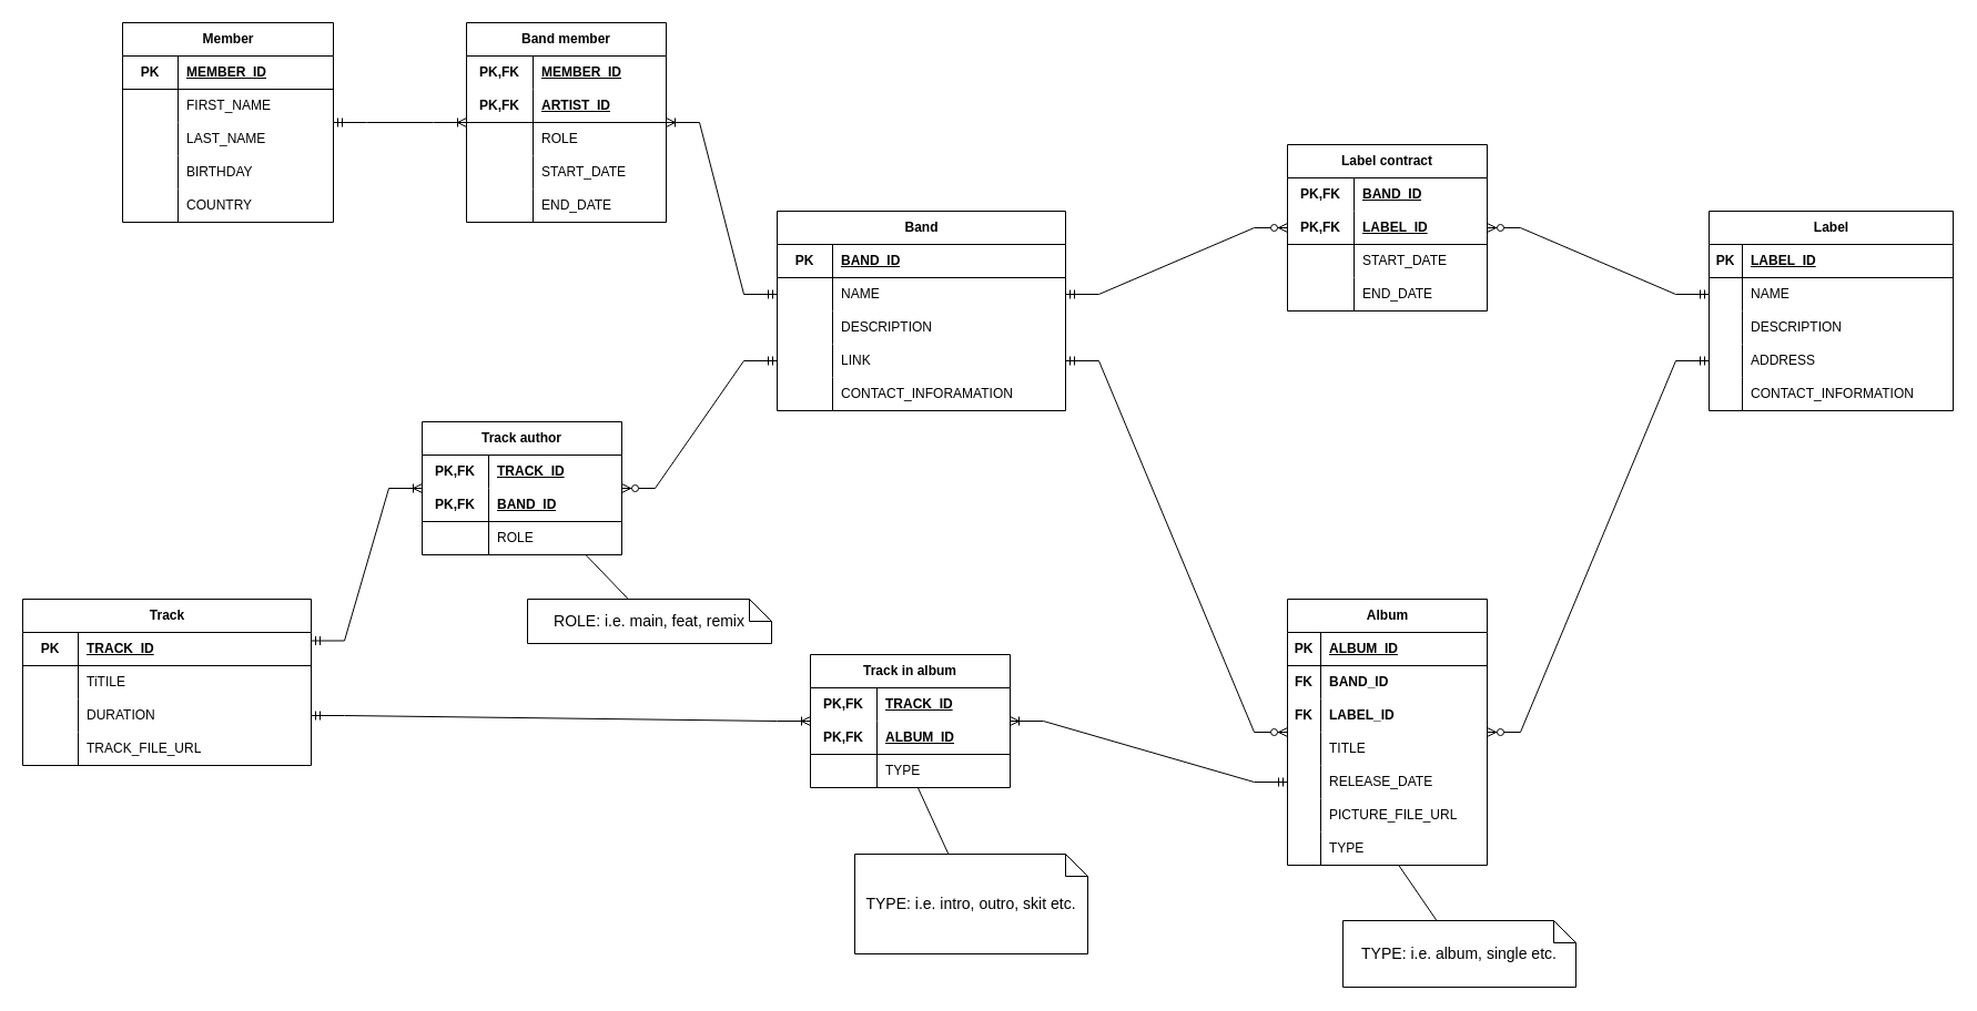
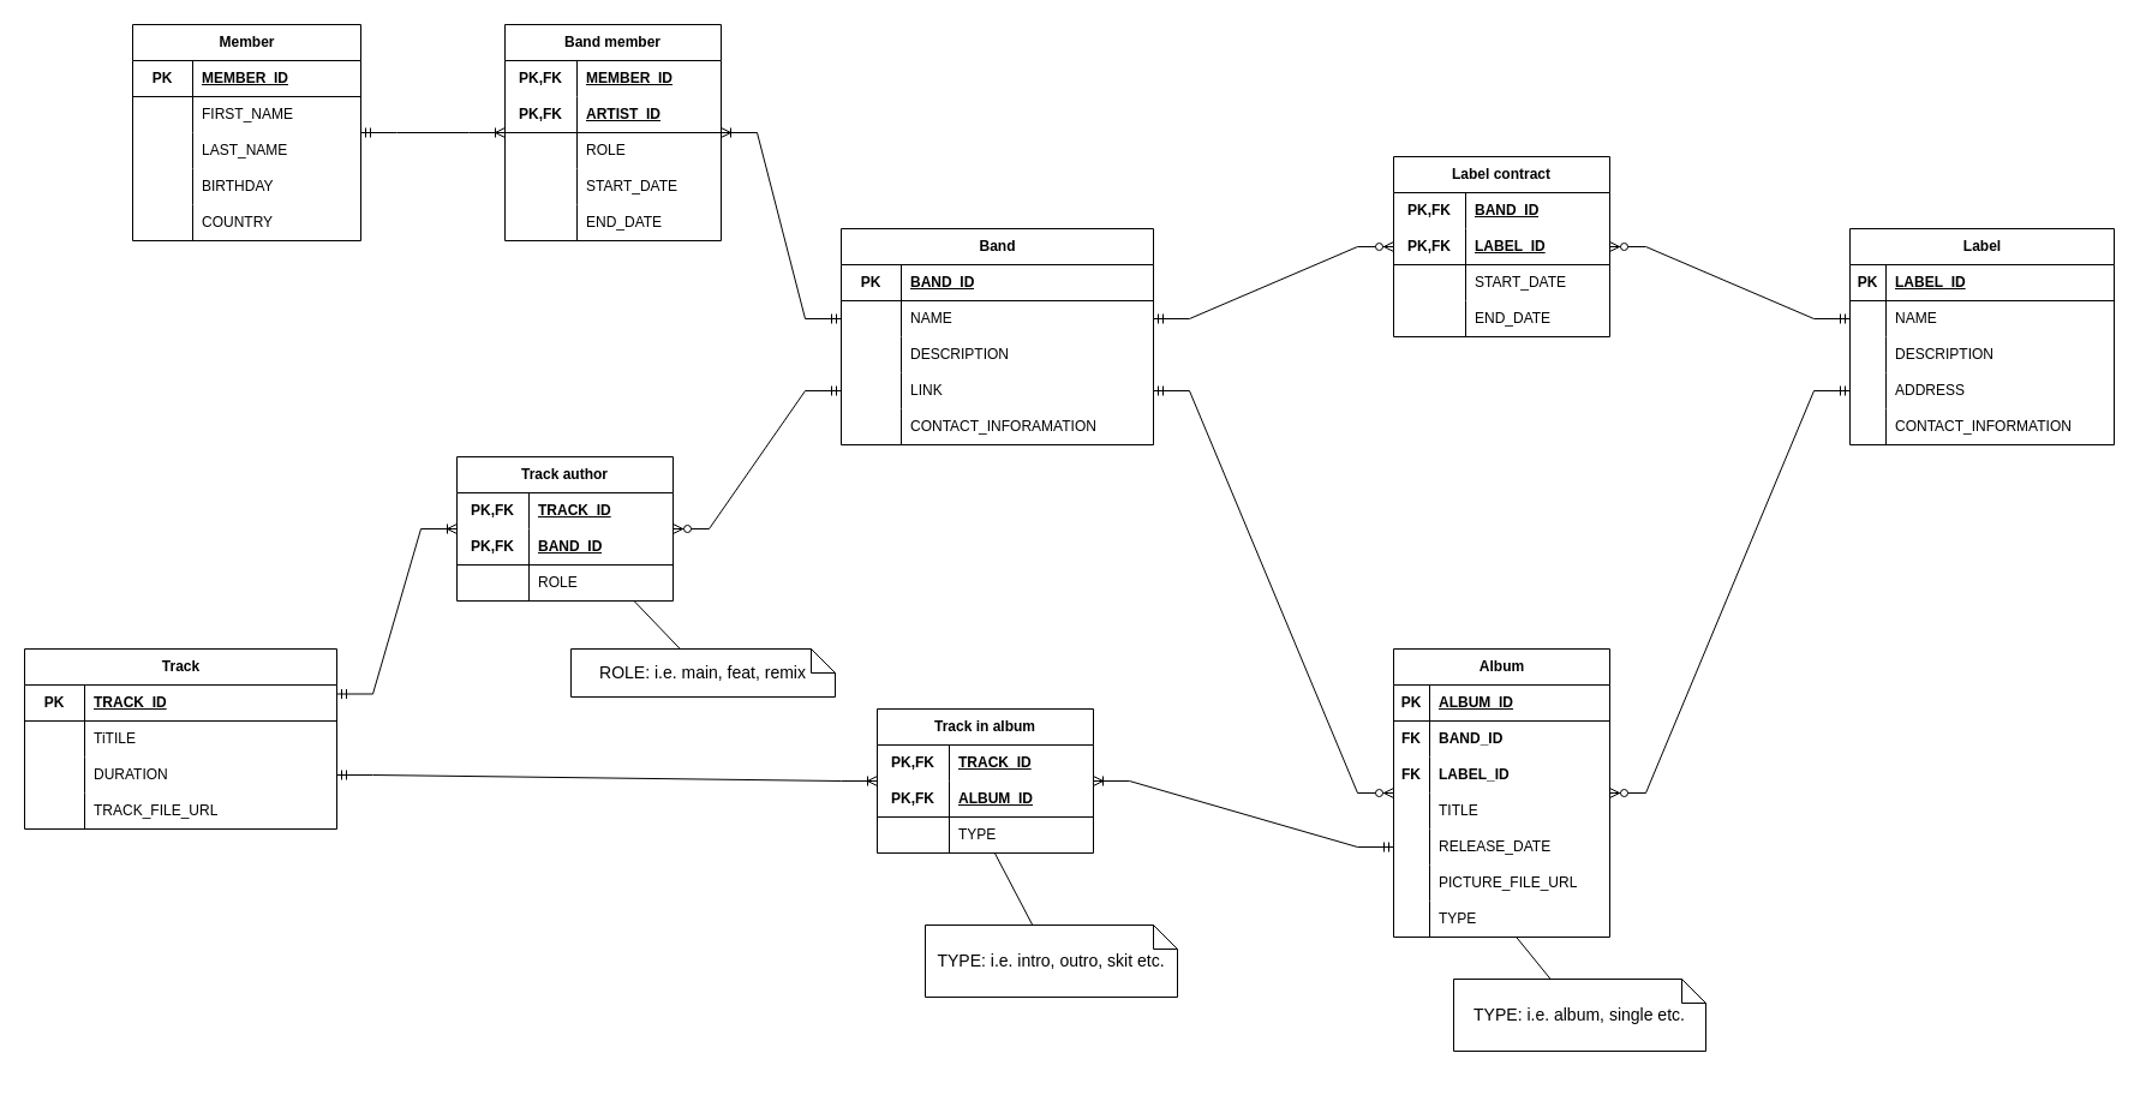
- <mxCell id="131" value="TYPE: i.e. intro, outro, skit etc." style="shape=note;size=20;whiteSpace=wrap;html=1;fontSize=14;" vertex="1" parent="1"><mxGeometry x="770" y="770" width="210" height="90" as="geometry" /></mxCell>
+ <mxCell id="131" value="TYPE: i.e. intro, outro, skit etc." style="shape=note;size=20;whiteSpace=wrap;html=1;fontSize=14;" vertex="1" parent="1"><mxGeometry x="770" y="770" width="210" height="60" as="geometry" /></mxCell>
- <mxCell id="133" value="TYPE: i.e. album, single etc." style="shape=note;size=20;whiteSpace=wrap;html=1;fontSize=14;" vertex="1" parent="1"><mxGeometry x="1210" y="830" width="210" height="60" as="geometry" /></mxCell>
+ <mxCell id="133" value="TYPE: i.e. album, single etc." style="shape=note;size=20;whiteSpace=wrap;html=1;fontSize=14;" vertex="1" parent="1"><mxGeometry x="1210" y="815" width="210" height="60" as="geometry" /></mxCell>
